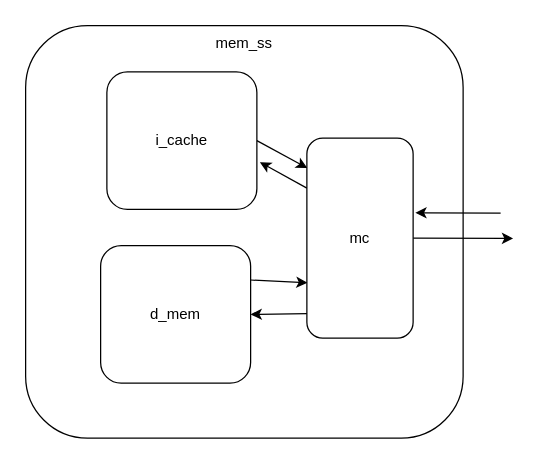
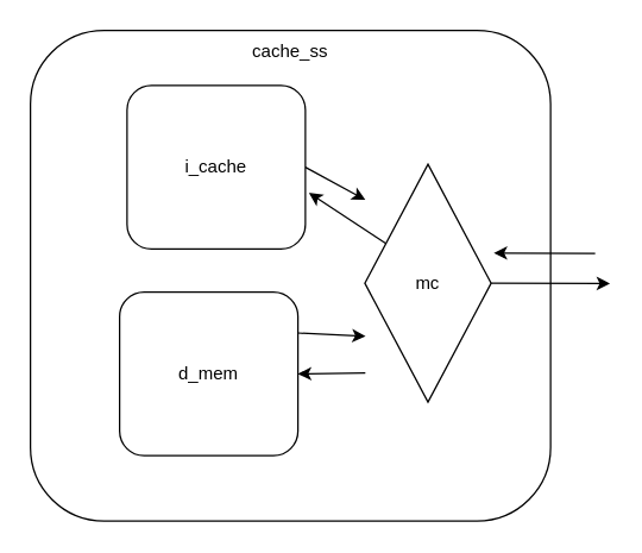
- <mxCell id="2" value="mem_ss" style="rounded=1;whiteSpace=wrap;html=1;verticalAlign=top;" parent="1" vertex="1"><mxGeometry x="20" y="20" width="350" height="330" as="geometry" /></mxCell>
+ <mxCell id="2" value="cache_ss" style="rounded=1;whiteSpace=wrap;html=1;verticalAlign=top;" parent="1" vertex="1"><mxGeometry x="20" y="20" width="350" height="330" as="geometry" /></mxCell>
- <mxCell id="10" value="mc" style="rounded=1;whiteSpace=wrap;html=1;" parent="1" vertex="1"><mxGeometry x="245" y="110" width="85" height="160" as="geometry" /></mxCell>
+ <mxCell id="10" value="mc" style="rhombus;whiteSpace=wrap;html=1;" parent="1" vertex="1"><mxGeometry x="245" y="110" width="85" height="160" as="geometry" /></mxCell>
